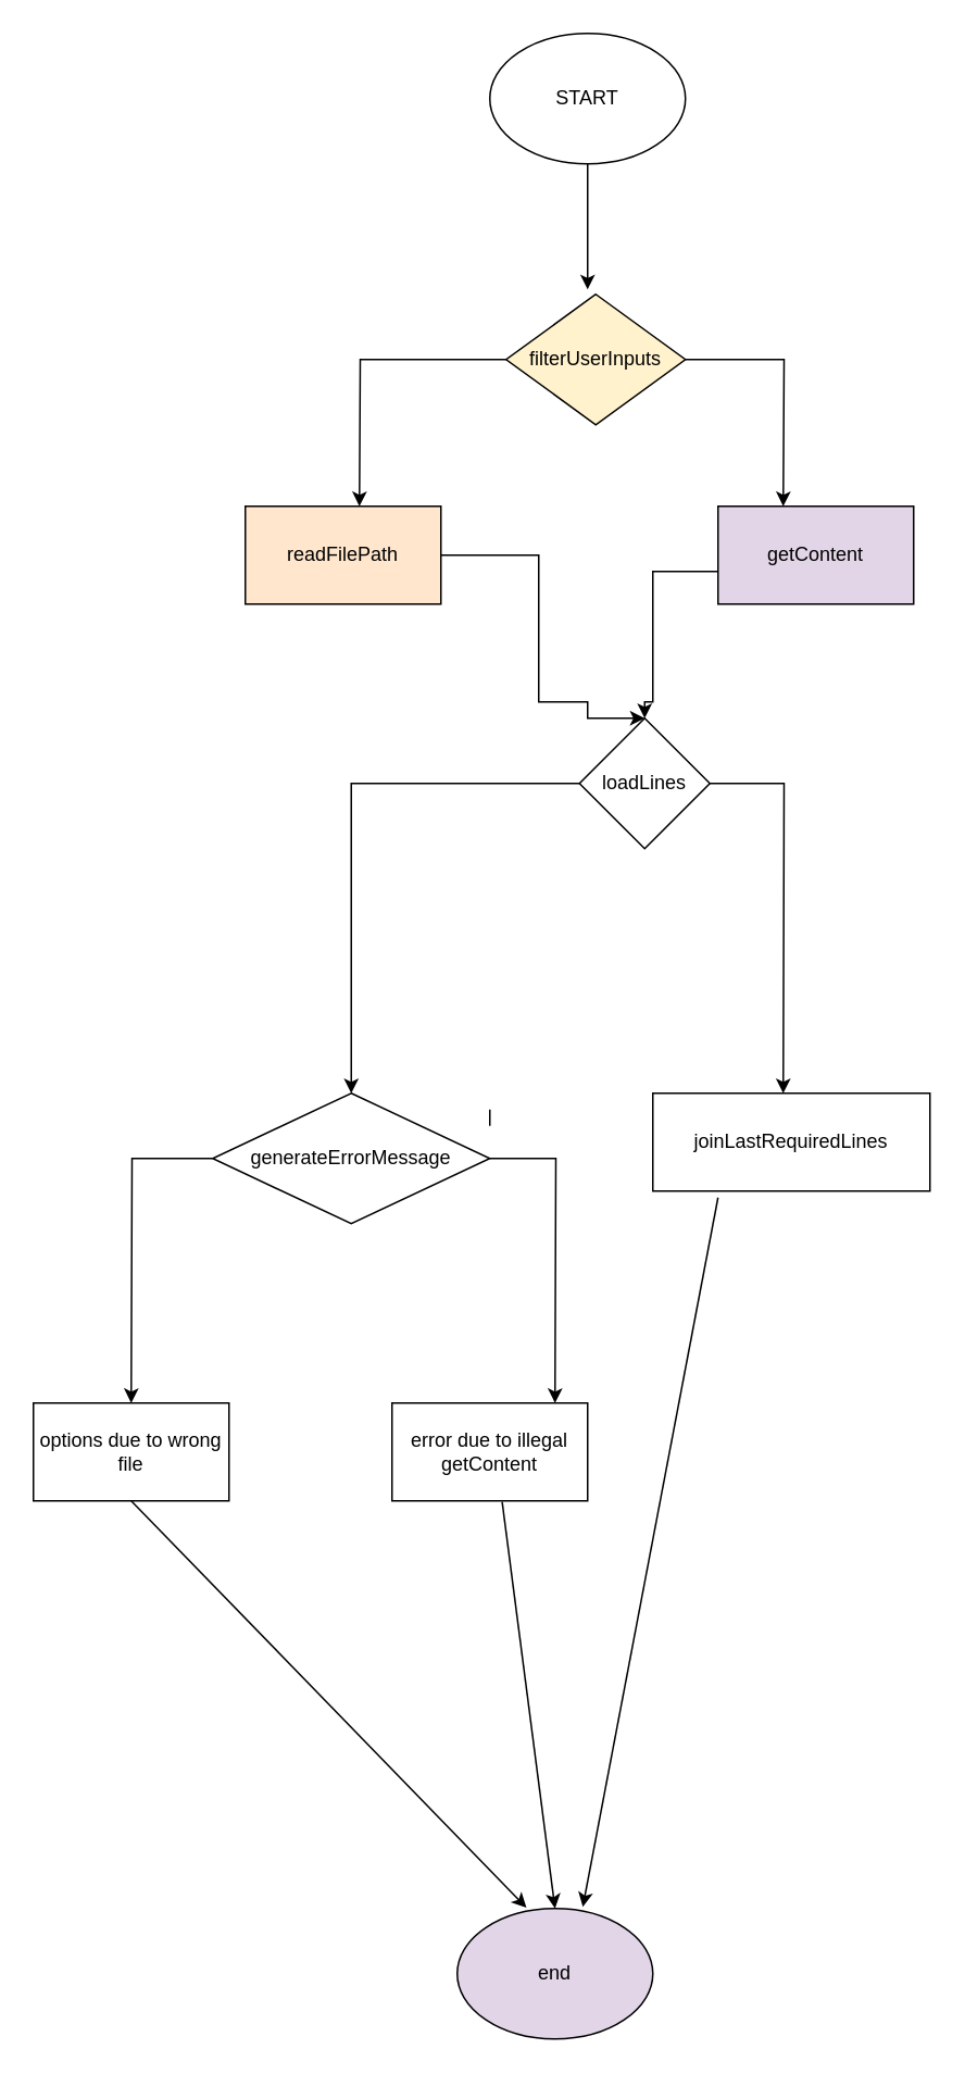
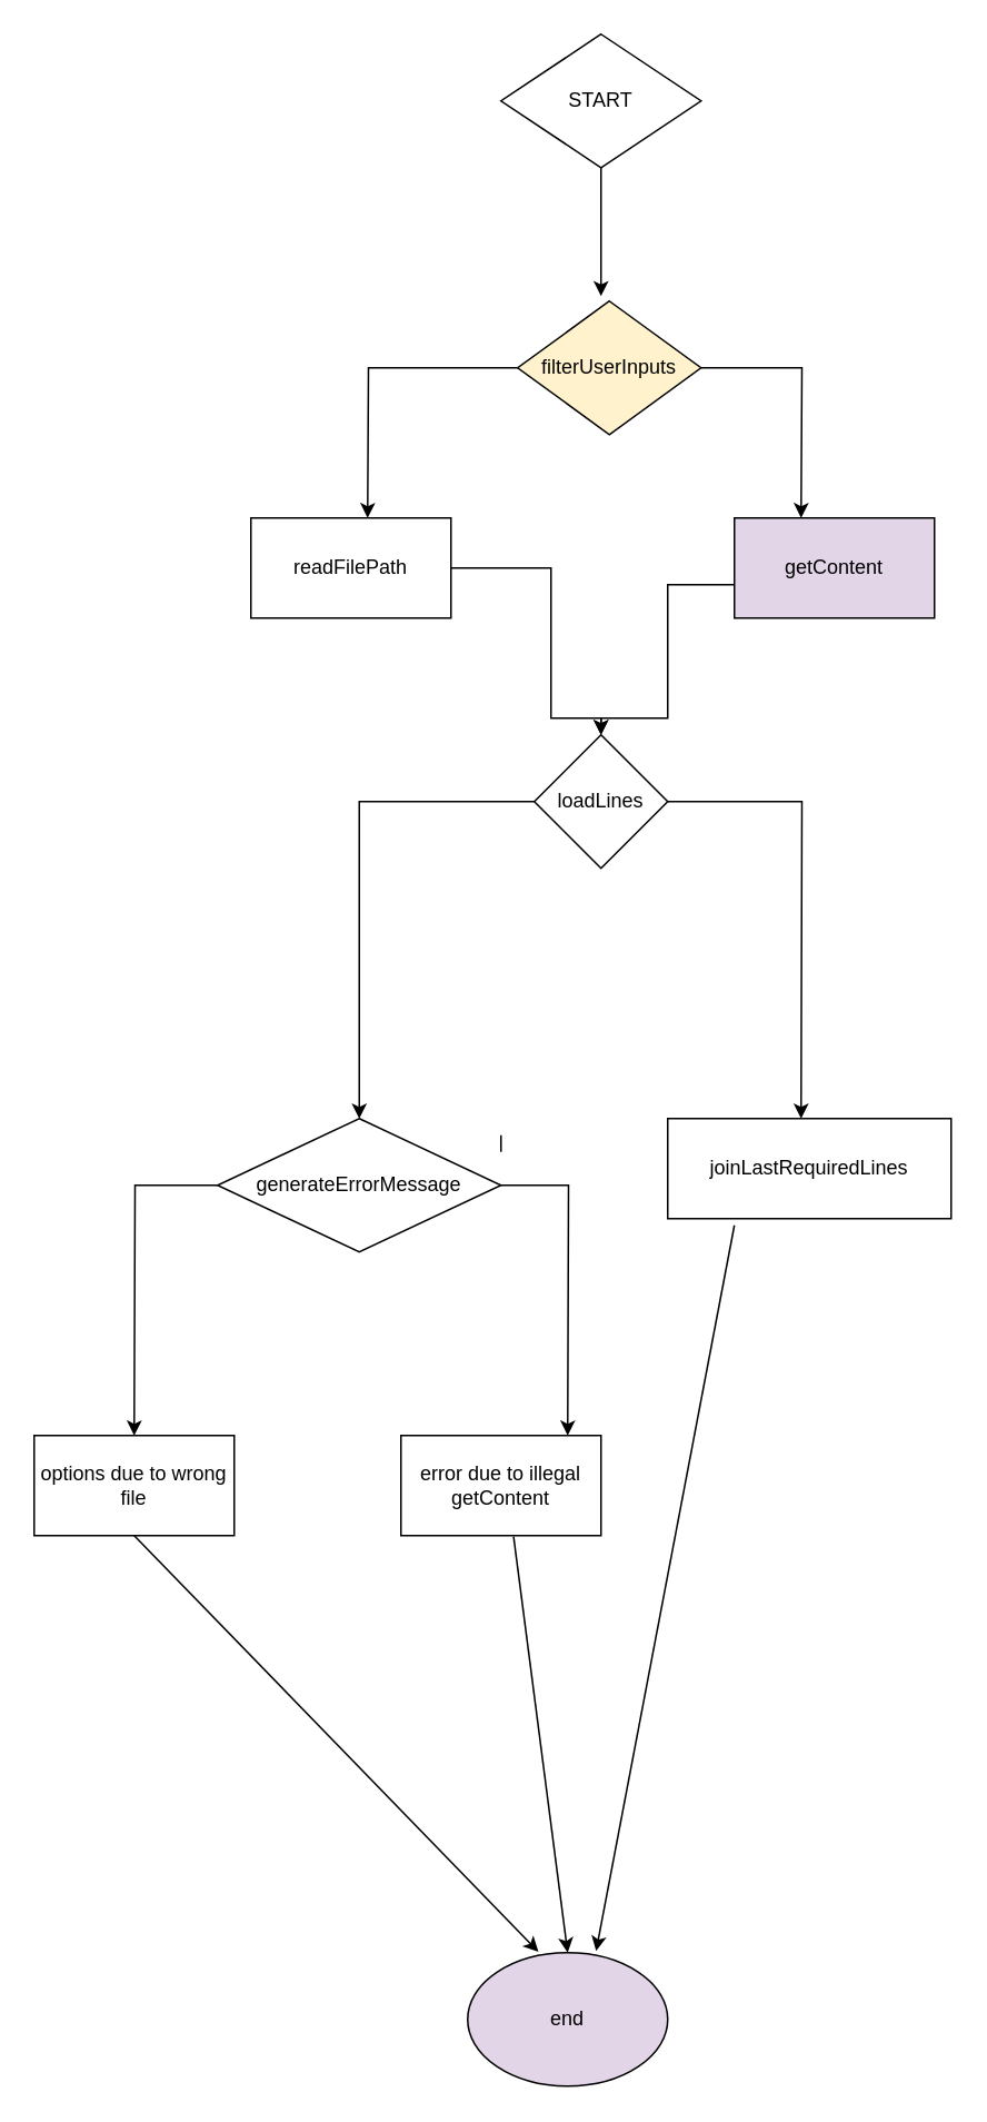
- <mxCell id="3" value="START" style="ellipse;whiteSpace=wrap;html=1;" parent="1" vertex="1"><mxGeometry x="300" y="20" width="120" height="80" as="geometry" /></mxCell>
+ <mxCell id="3" value="START" style="rhombus;whiteSpace=wrap;html=1;" parent="1" vertex="1"><mxGeometry x="300" y="20" width="120" height="80" as="geometry" /></mxCell>
- <mxCell id="22" value="readFilePath" style="rounded=0;whiteSpace=wrap;html=1;fillColor=#ffe6cc;" parent="1" vertex="1"><mxGeometry x="150" y="310" width="120" height="60" as="geometry" /></mxCell>
+ <mxCell id="22" value="readFilePath" style="rounded=0;whiteSpace=wrap;html=1;" parent="1" vertex="1"><mxGeometry x="150" y="310" width="120" height="60" as="geometry" /></mxCell>
- <mxCell id="18" value="loadLines" style="rhombus;whiteSpace=wrap;html=1;" parent="1" vertex="1"><mxGeometry x="355" y="440" width="80" height="80" as="geometry" /></mxCell>
+ <mxCell id="18" value="loadLines" style="rhombus;whiteSpace=wrap;html=1;" parent="1" vertex="1"><mxGeometry x="320" y="440" width="80" height="80" as="geometry" /></mxCell>
